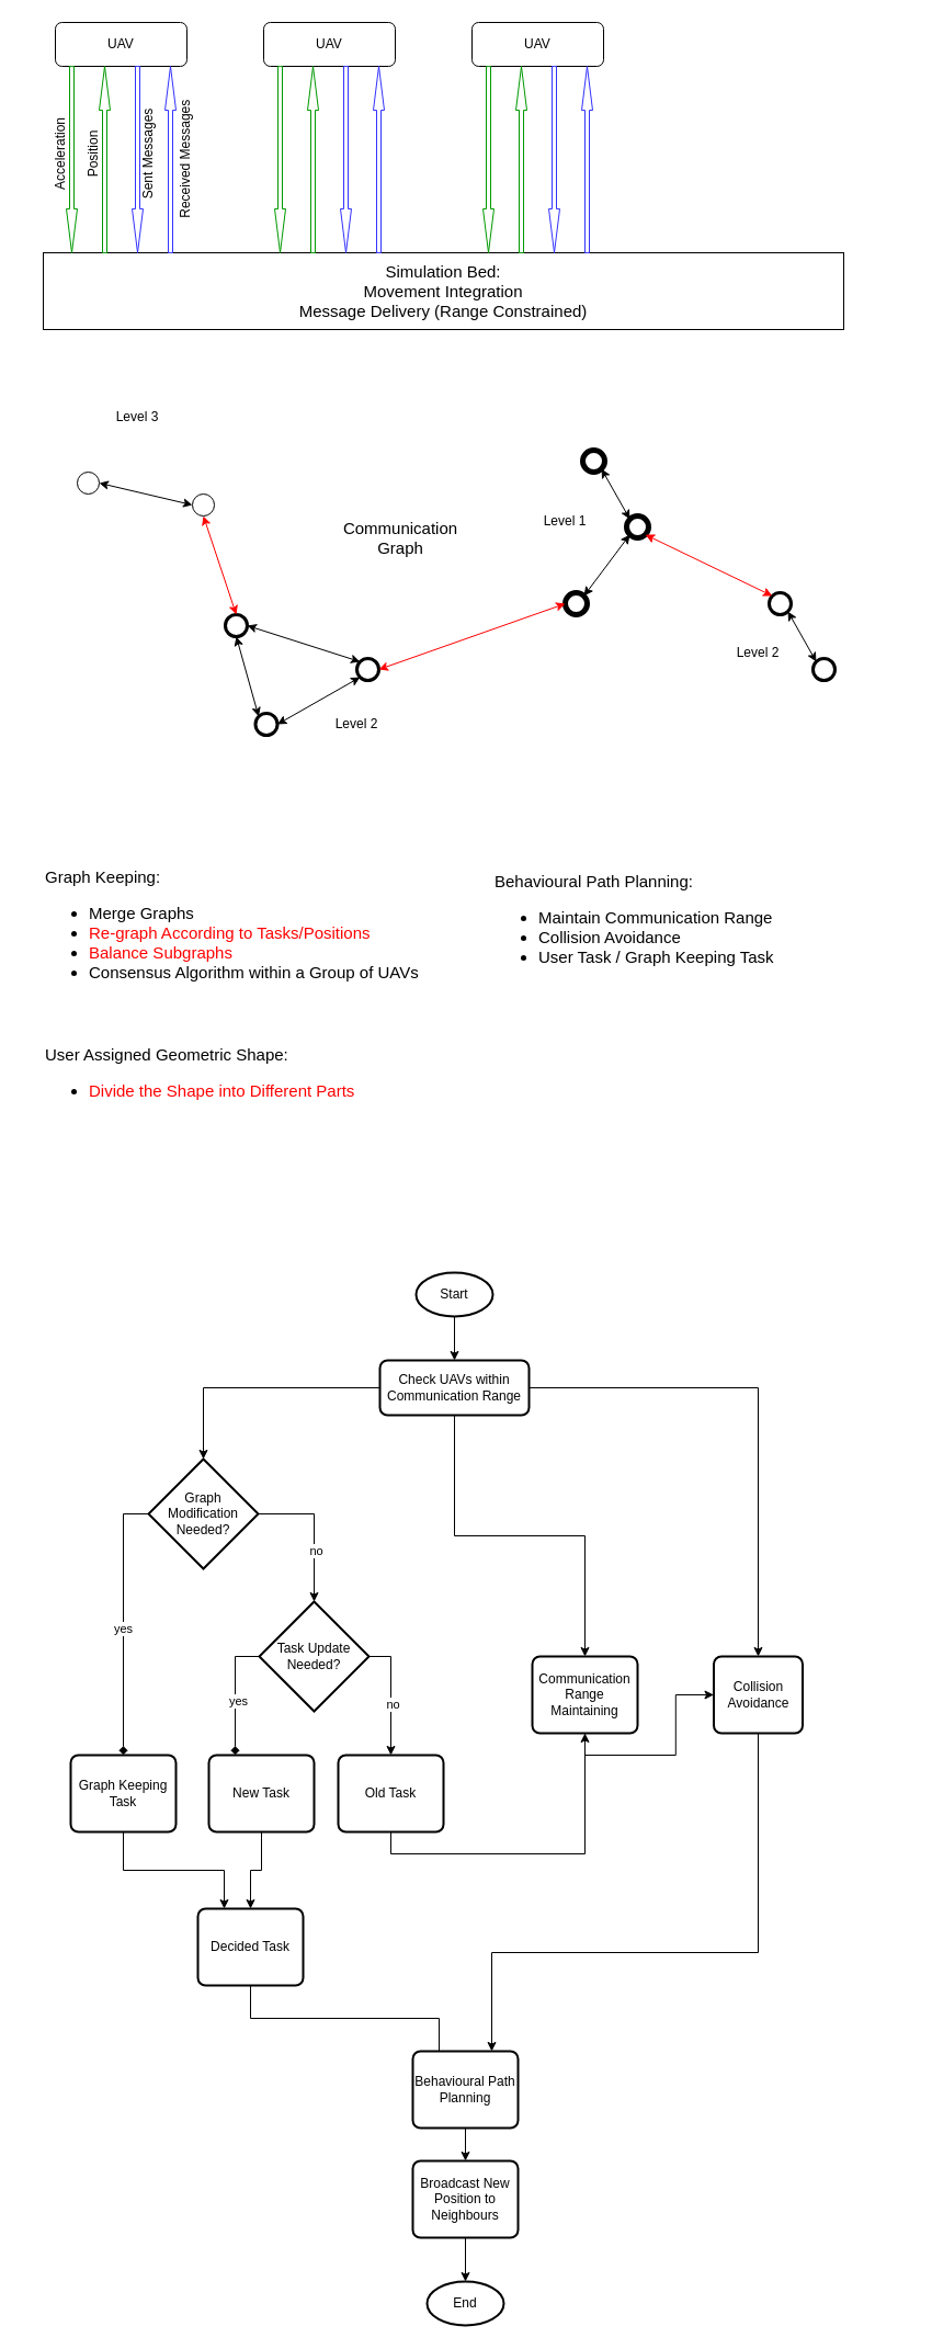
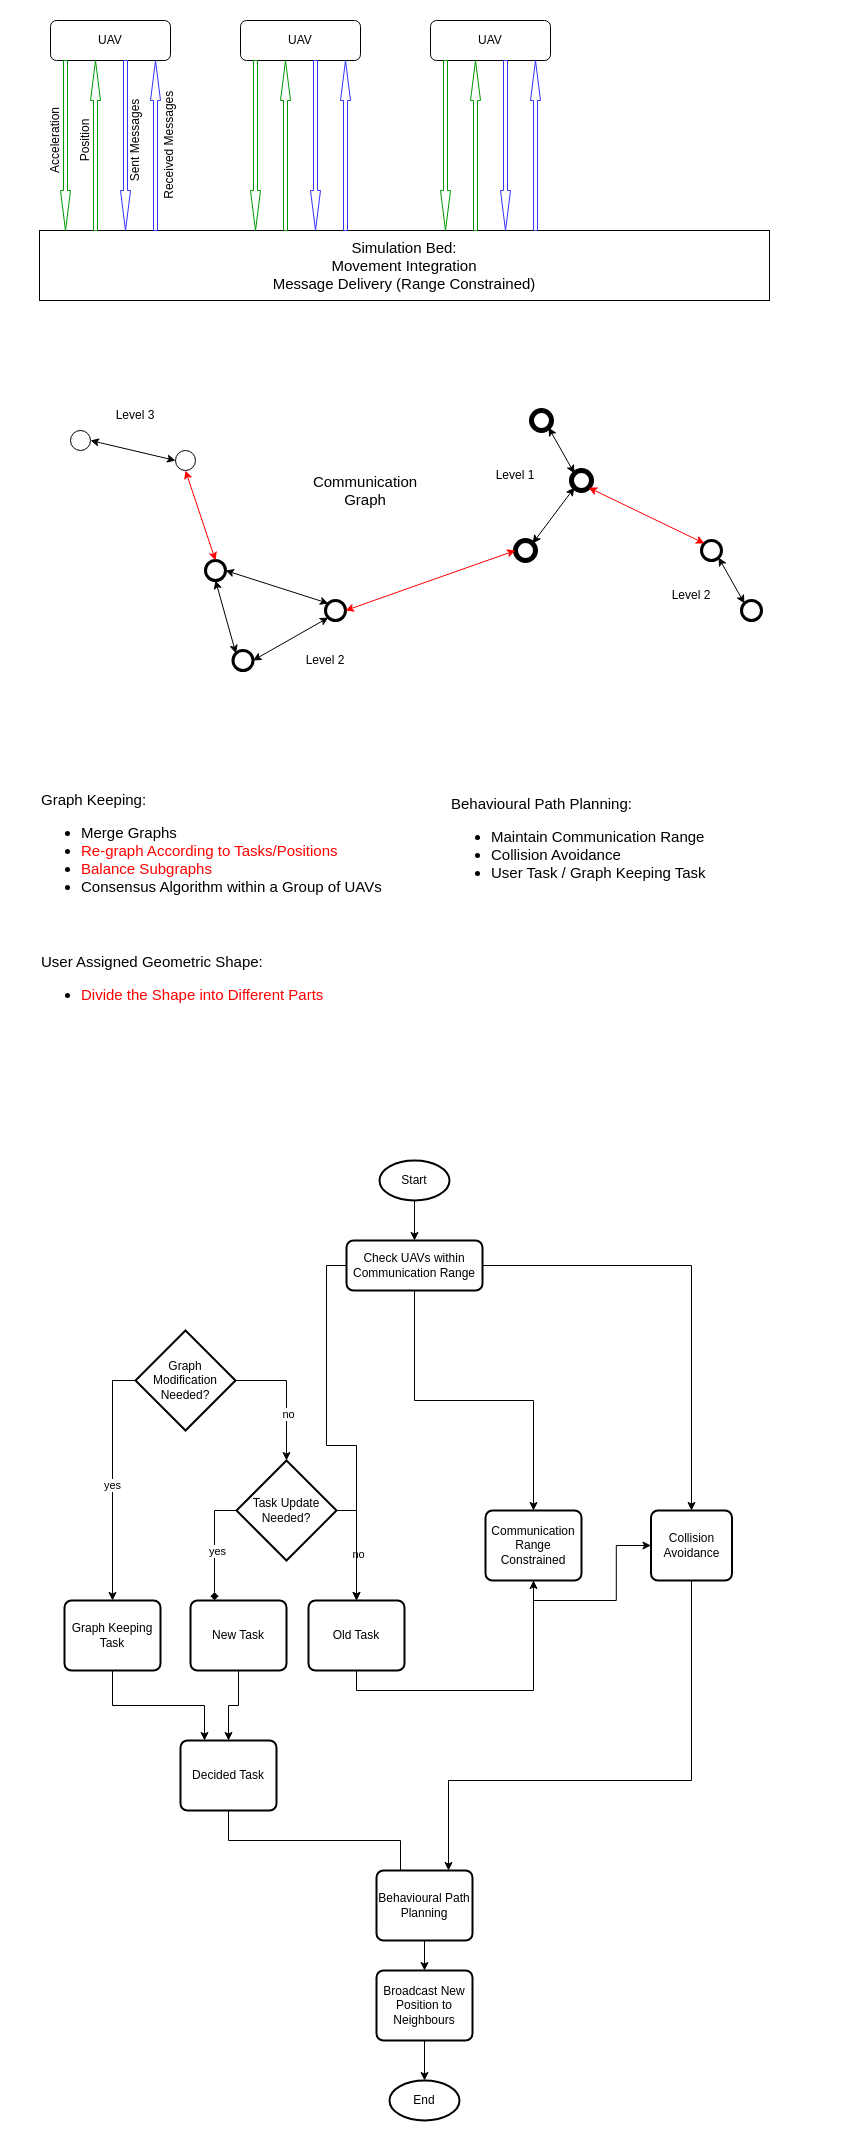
- <mxCell id="45" value="Level 3" style="text;html=1;align=center;verticalAlign=middle;whiteSpace=wrap;rounded=0;" parent="1" vertex="1"><mxGeometry x="95" y="365" width="60" height="30" as="geometry" /></mxCell>
+ <mxCell id="45" value="Level 3" style="text;html=1;align=center;verticalAlign=middle;whiteSpace=wrap;rounded=0;" parent="1" vertex="1"><mxGeometry x="105" y="400" width="60" height="30" as="geometry" /></mxCell>
- <mxCell id="77" style="edgeStyle=orthogonalEdgeStyle;rounded=0;orthogonalLoop=1;jettySize=auto;html=1;exitX=0;exitY=0.5;exitDx=0;exitDy=0;entryX=0.5;entryY=0;entryDx=0;entryDy=0;entryPerimeter=0;" edge="1" parent="1" source="54" target="70"><mxGeometry relative="1" as="geometry" /></mxCell>
+ <mxCell id="77" style="edgeStyle=orthogonalEdgeStyle;rounded=0;orthogonalLoop=1;jettySize=auto;html=1;exitX=0;exitY=0.5;exitDx=0;exitDy=0;" edge="1" parent="1" source="54" target="67"><mxGeometry relative="1" as="geometry" /></mxCell>
- <mxCell id="63" value="Communication Range Maintaining" style="rounded=1;whiteSpace=wrap;html=1;absoluteArcSize=1;arcSize=14;strokeWidth=2;" vertex="1" parent="1"><mxGeometry x="485" y="1510" width="96" height="70" as="geometry" /></mxCell>
+ <mxCell id="63" value="Communication Range Constrained" style="rounded=1;whiteSpace=wrap;html=1;absoluteArcSize=1;arcSize=14;strokeWidth=2;" vertex="1" parent="1"><mxGeometry x="485" y="1510" width="96" height="70" as="geometry" /></mxCell>
- <mxCell id="68" style="edgeStyle=orthogonalEdgeStyle;rounded=0;orthogonalLoop=1;jettySize=auto;html=1;exitX=0;exitY=0.5;exitDx=0;exitDy=0;exitPerimeter=0;endArrow=diamond;" edge="1" parent="1" source="70" target="65"><mxGeometry relative="1" as="geometry" /></mxCell>
+ <mxCell id="68" style="edgeStyle=orthogonalEdgeStyle;rounded=0;orthogonalLoop=1;jettySize=auto;html=1;exitX=0;exitY=0.5;exitDx=0;exitDy=0;exitPerimeter=0;" edge="1" parent="1" source="70" target="65"><mxGeometry relative="1" as="geometry" /></mxCell>
